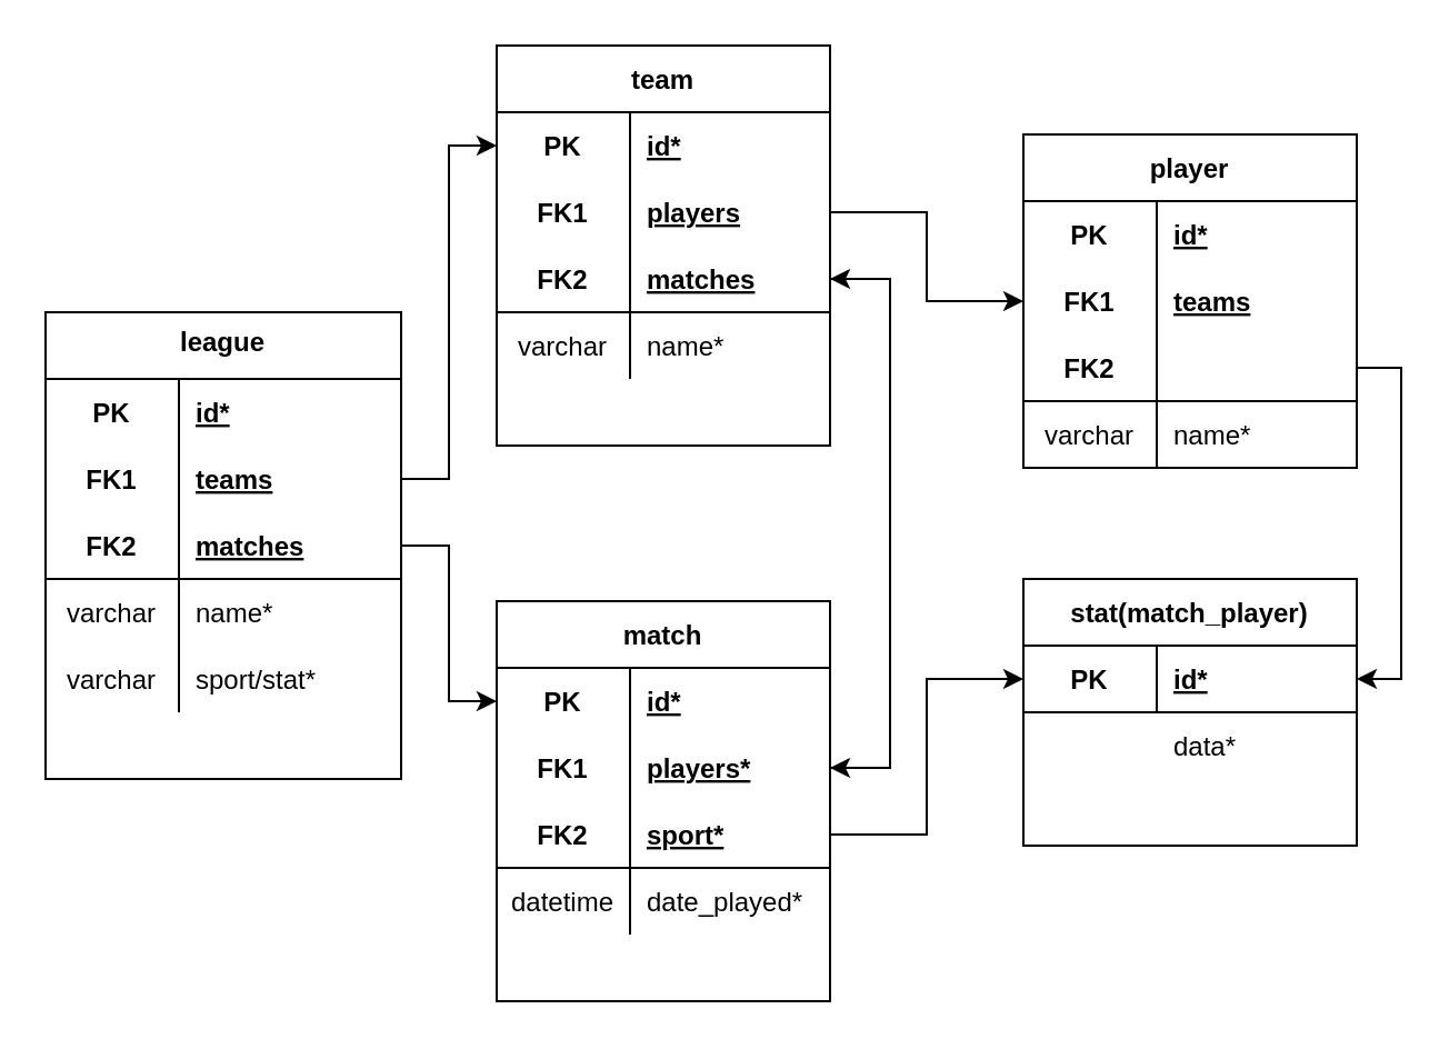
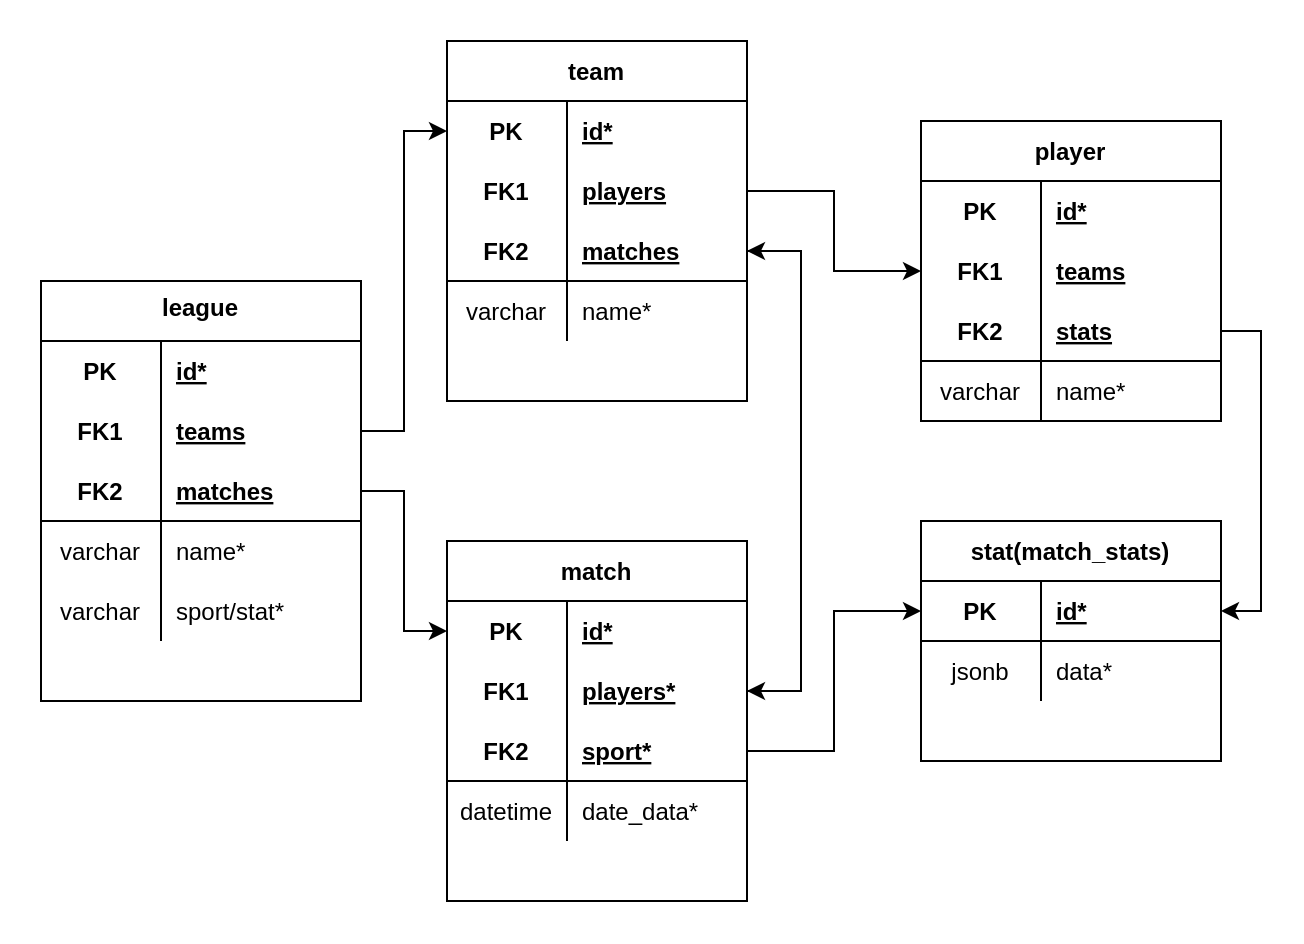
+ <mxCell id="43" value="stats" style="shape=partialRectangle;connectable=0;fillColor=none;top=0;left=0;bottom=0;right=0;align=left;spacingLeft=6;fontStyle=5;overflow=hidden;" vertex="1" parent="41"><mxGeometry x="60" width="90" height="30" as="geometry" /></mxCell>
- <mxCell id="63" value="stat(match_player)" style="shape=table;startSize=30;container=1;collapsible=1;childLayout=tableLayout;fixedRows=1;rowLines=0;fontStyle=1;align=center;resizeLast=1;" vertex="1" parent="1"><mxGeometry x="460" y="260" width="150" height="120" as="geometry" /></mxCell>
+ <mxCell id="63" value="stat(match_stats)" style="shape=table;startSize=30;container=1;collapsible=1;childLayout=tableLayout;fixedRows=1;rowLines=0;fontStyle=1;align=center;resizeLast=1;" vertex="1" parent="1"><mxGeometry x="460" y="260" width="150" height="120" as="geometry" /></mxCell>
+ <mxCell id="68" value="jsonb" style="shape=partialRectangle;connectable=0;fillColor=none;top=0;left=0;bottom=0;right=0;editable=1;overflow=hidden;" vertex="1" parent="67"><mxGeometry width="60" height="30" as="geometry" /></mxCell>
- <mxCell id="30" value="date_played*" style="shape=partialRectangle;connectable=0;fillColor=none;top=0;left=0;bottom=0;right=0;align=left;spacingLeft=6;overflow=hidden;" vertex="1" parent="28"><mxGeometry x="60" width="90" height="30" as="geometry" /></mxCell>
+ <mxCell id="30" value="date_data*" style="shape=partialRectangle;connectable=0;fillColor=none;top=0;left=0;bottom=0;right=0;align=left;spacingLeft=6;overflow=hidden;" vertex="1" parent="28"><mxGeometry x="60" width="90" height="30" as="geometry" /></mxCell>
